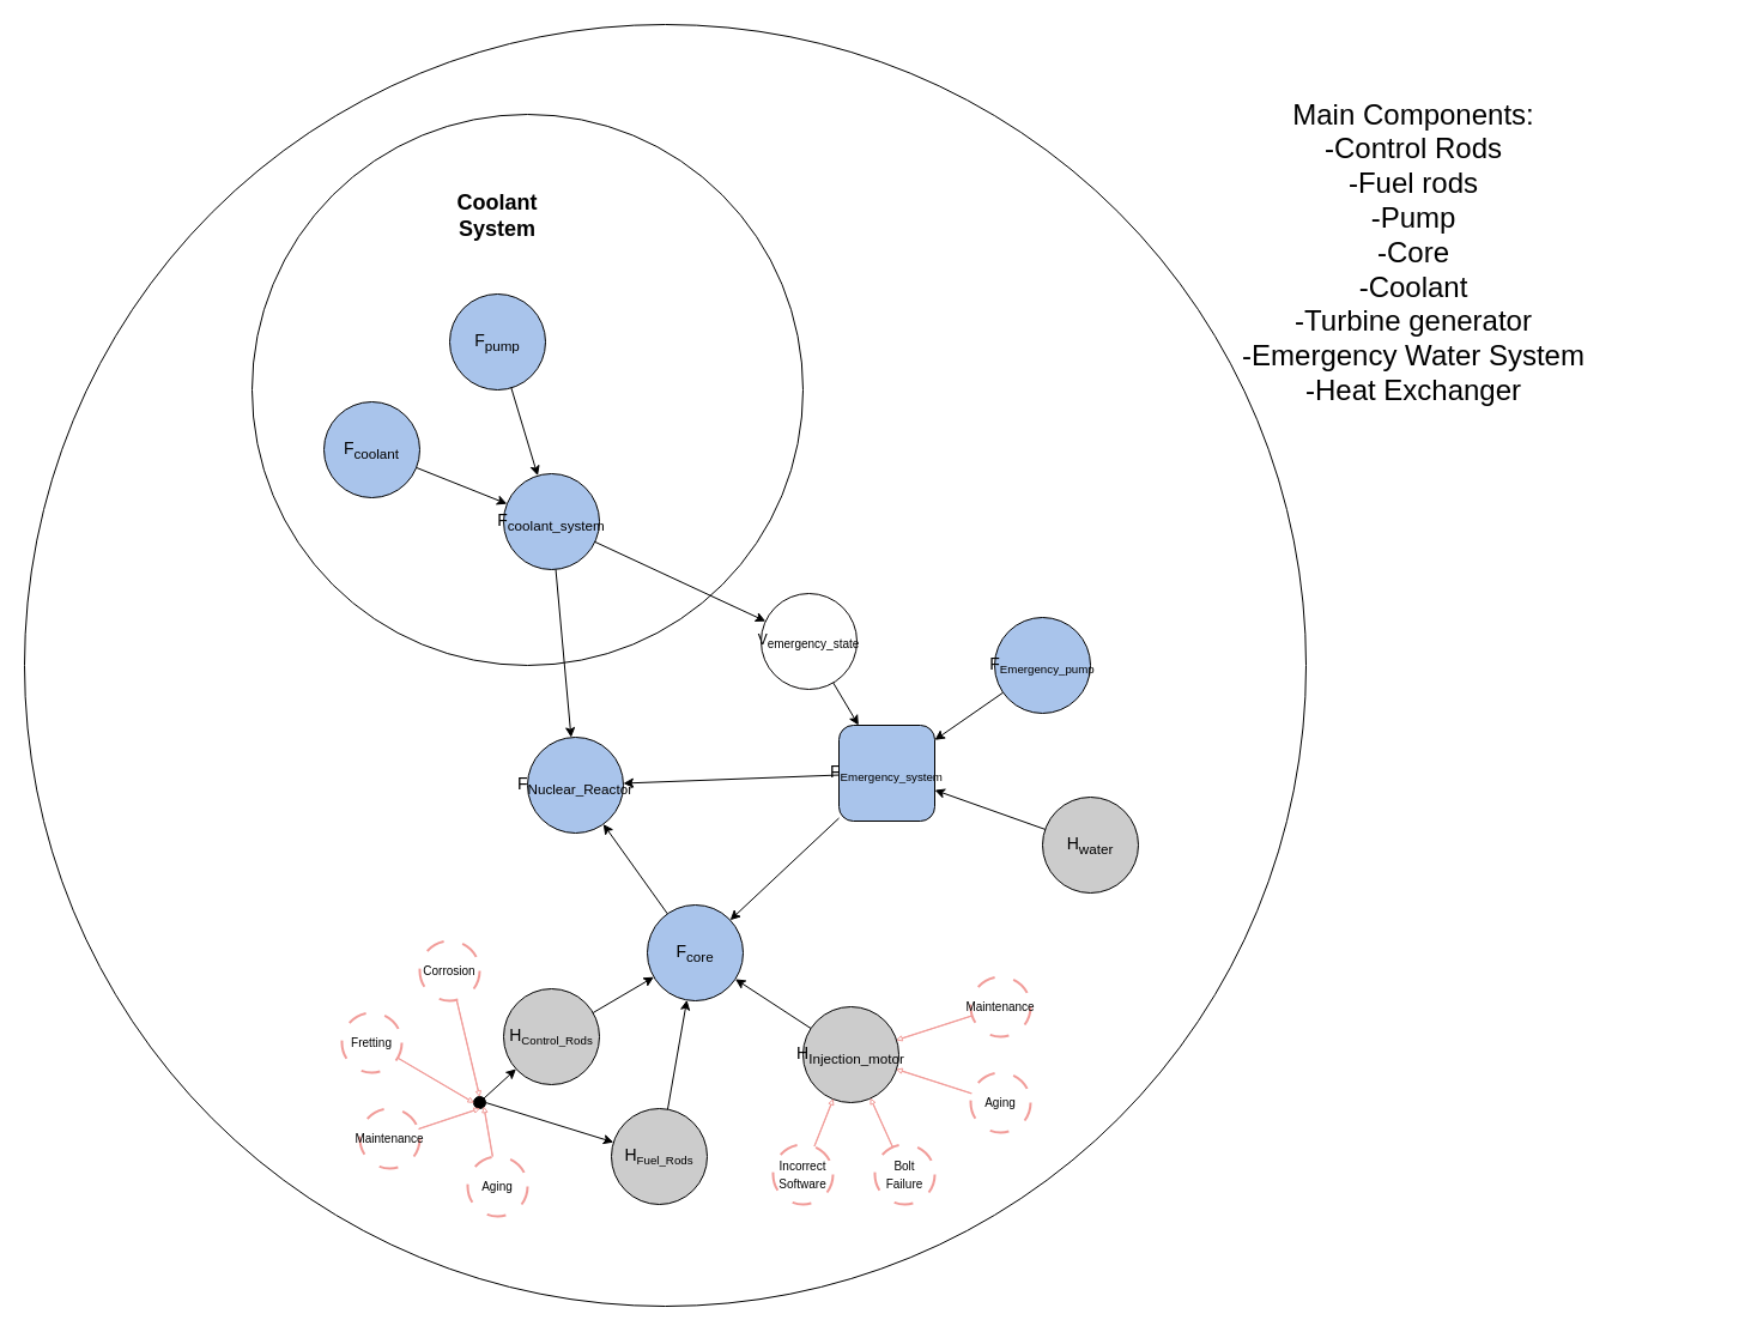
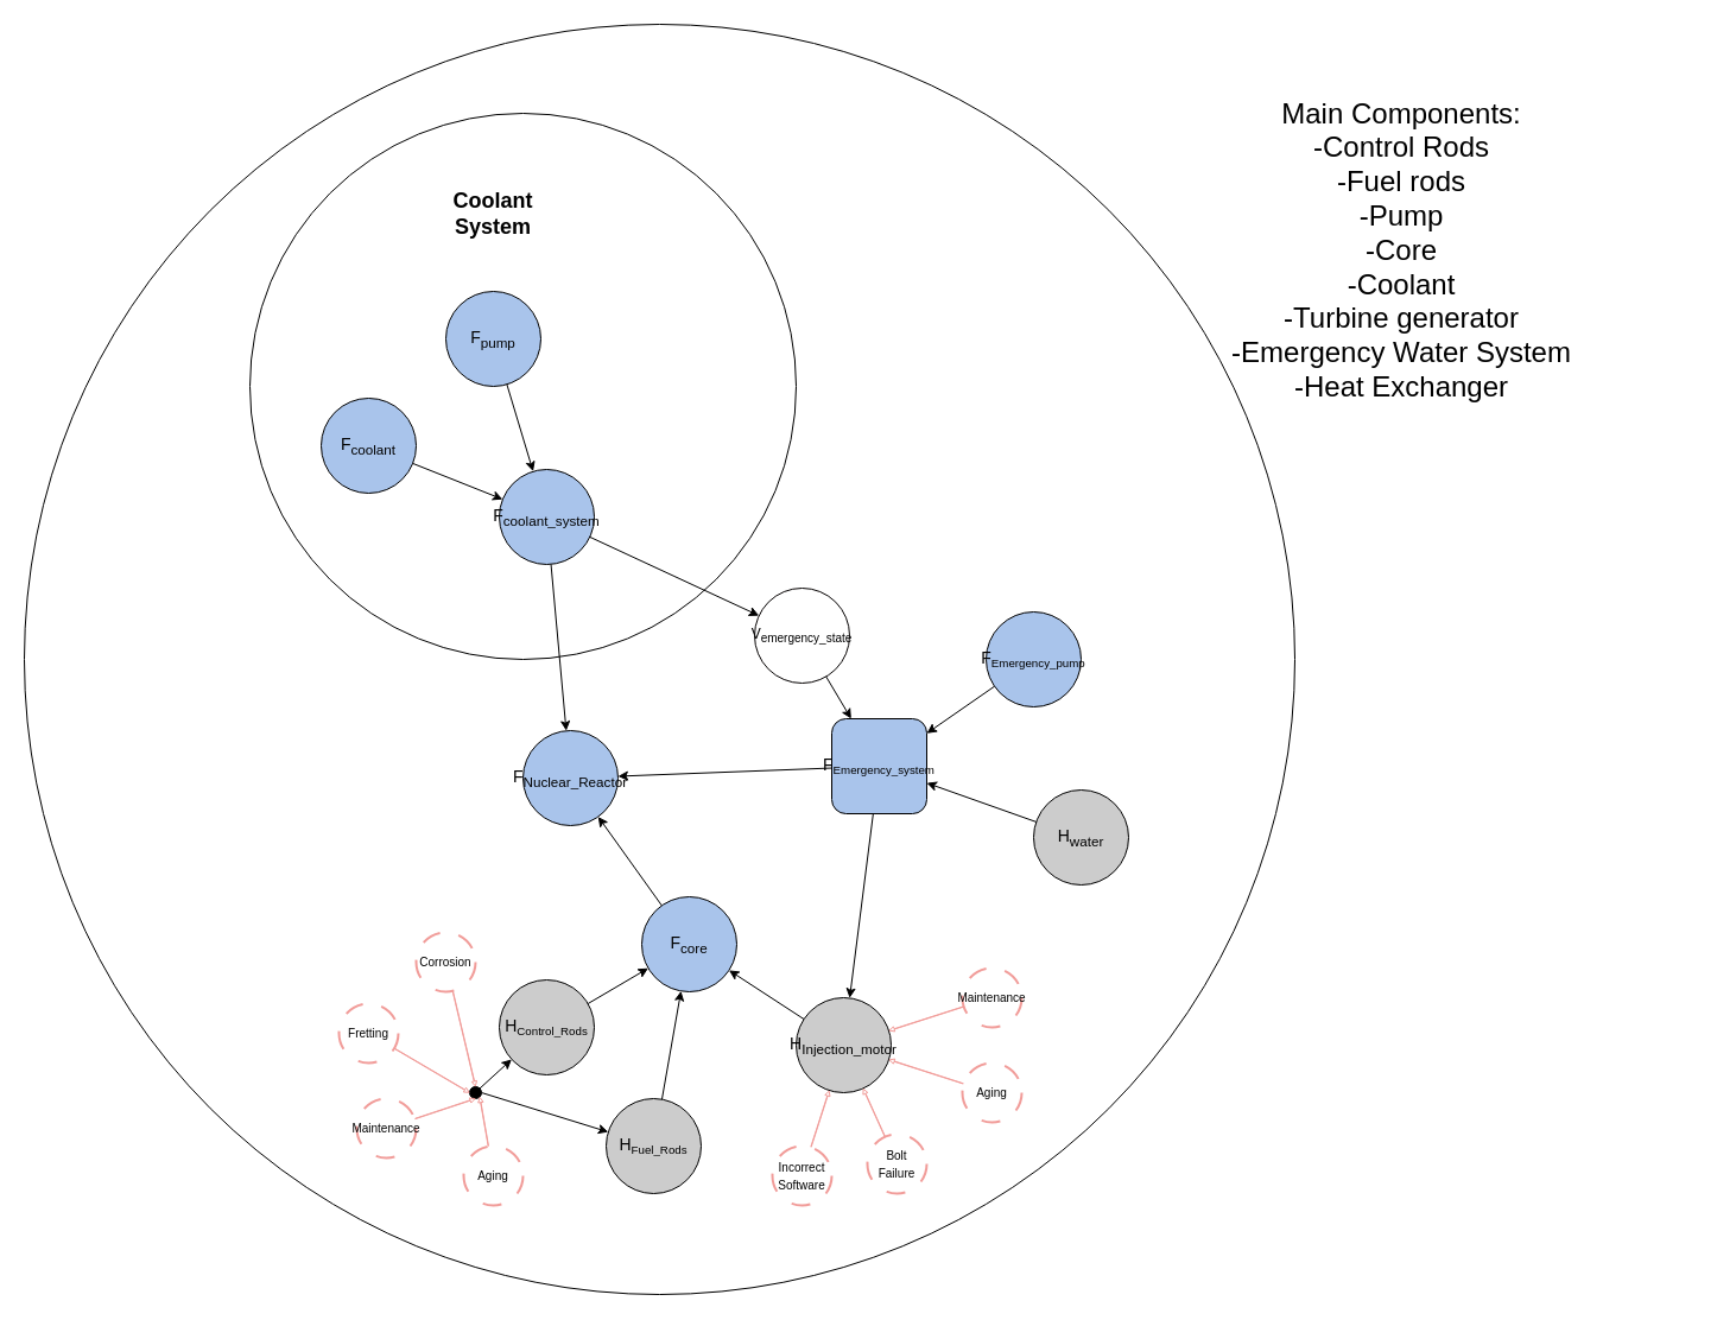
- <mxCell id="23" value="" style="endArrow=classic;html=1;rounded=0;" edge="1" parent="1" source="15" target="22"><mxGeometry width="50" height="50" relative="1" as="geometry"><mxPoint x="710" y="815" as="sourcePoint" /><mxPoint x="760" y="765" as="targetPoint" /></mxGeometry></mxCell>
+ <mxCell id="23" value="" style="endArrow=classic;html=1;rounded=0;" edge="1" parent="1" source="15" target="25"><mxGeometry width="50" height="50" relative="1" as="geometry"><mxPoint x="710" y="815" as="sourcePoint" /><mxPoint x="760" y="765" as="targetPoint" /></mxGeometry></mxCell>
- <mxCell id="44" value="&lt;font style=&quot;font-size: 10px;&quot;&gt;Incorrect Software&lt;/font&gt;" style="ellipse;whiteSpace=wrap;html=1;aspect=fixed;fillColor=#FFFFFF;strokeColor=#F19C99;strokeWidth=2;dashed=1;dashPattern=8 8;" vertex="1" parent="1"><mxGeometry x="645" y="955" width="50" height="50" as="geometry" /></mxCell>
+ <mxCell id="44" value="&lt;font style=&quot;font-size: 10px;&quot;&gt;Incorrect Software&lt;/font&gt;" style="ellipse;whiteSpace=wrap;html=1;aspect=fixed;fillColor=#FFFFFF;strokeColor=#F19C99;strokeWidth=2;dashed=1;dashPattern=8 8;" vertex="1" parent="1"><mxGeometry x="650" y="965" width="50" height="50" as="geometry" /></mxCell>
